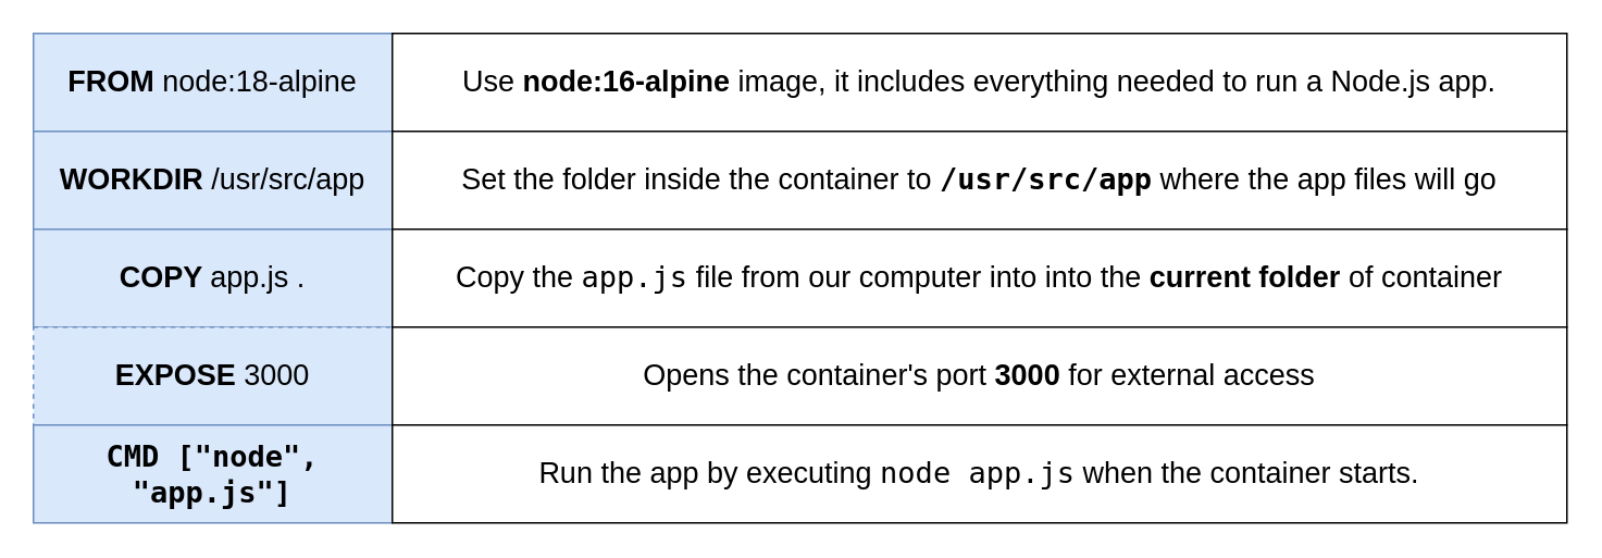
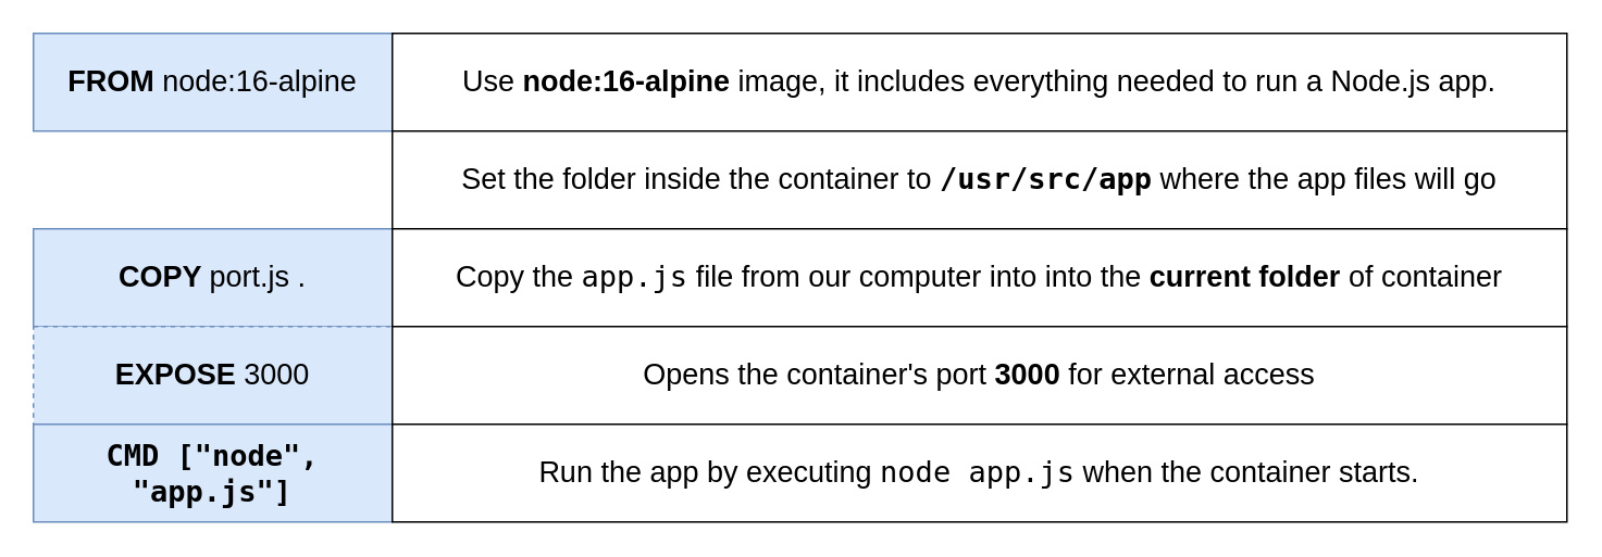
- <mxCell id="2" value="&lt;font style=&quot;font-size: 18px;&quot;&gt;&lt;b&gt;FROM &lt;/b&gt;node:18-alpine&lt;/font&gt;" style="rounded=0;whiteSpace=wrap;html=1;fillColor=#dae8fc;strokeColor=#6c8ebf;" parent="1" vertex="1"><mxGeometry x="20" y="20" width="220" height="60" as="geometry" /></mxCell>
+ <mxCell id="2" value="&lt;font style=&quot;font-size: 18px;&quot;&gt;&lt;b&gt;FROM &lt;/b&gt;node:16-alpine&lt;/font&gt;" style="rounded=0;whiteSpace=wrap;html=1;fillColor=#dae8fc;strokeColor=#6c8ebf;" parent="1" vertex="1"><mxGeometry x="20" y="20" width="220" height="60" as="geometry" /></mxCell>
- <mxCell id="3" value="&lt;font style=&quot;font-size: 18px;&quot;&gt;&lt;b&gt;WORKDIR &lt;/b&gt;/usr/src/app&lt;/font&gt;" style="rounded=0;whiteSpace=wrap;html=1;fillColor=#dae8fc;strokeColor=#6c8ebf;" parent="1" vertex="1"><mxGeometry x="20" y="80" width="220" height="60" as="geometry" /></mxCell>
- <mxCell id="4" value="&lt;font style=&quot;font-size: 18px;&quot;&gt;&lt;b&gt;COPY &lt;/b&gt;app.js .&lt;/font&gt;" style="rounded=0;whiteSpace=wrap;html=1;fillColor=#dae8fc;strokeColor=#6c8ebf;" parent="1" vertex="1"><mxGeometry x="20" y="140" width="220" height="60" as="geometry" /></mxCell>
+ <mxCell id="4" value="&lt;font style=&quot;font-size: 18px;&quot;&gt;&lt;b&gt;COPY &lt;/b&gt;port.js .&lt;/font&gt;" style="rounded=0;whiteSpace=wrap;html=1;fillColor=#dae8fc;strokeColor=#6c8ebf;" parent="1" vertex="1"><mxGeometry x="20" y="140" width="220" height="60" as="geometry" /></mxCell>
